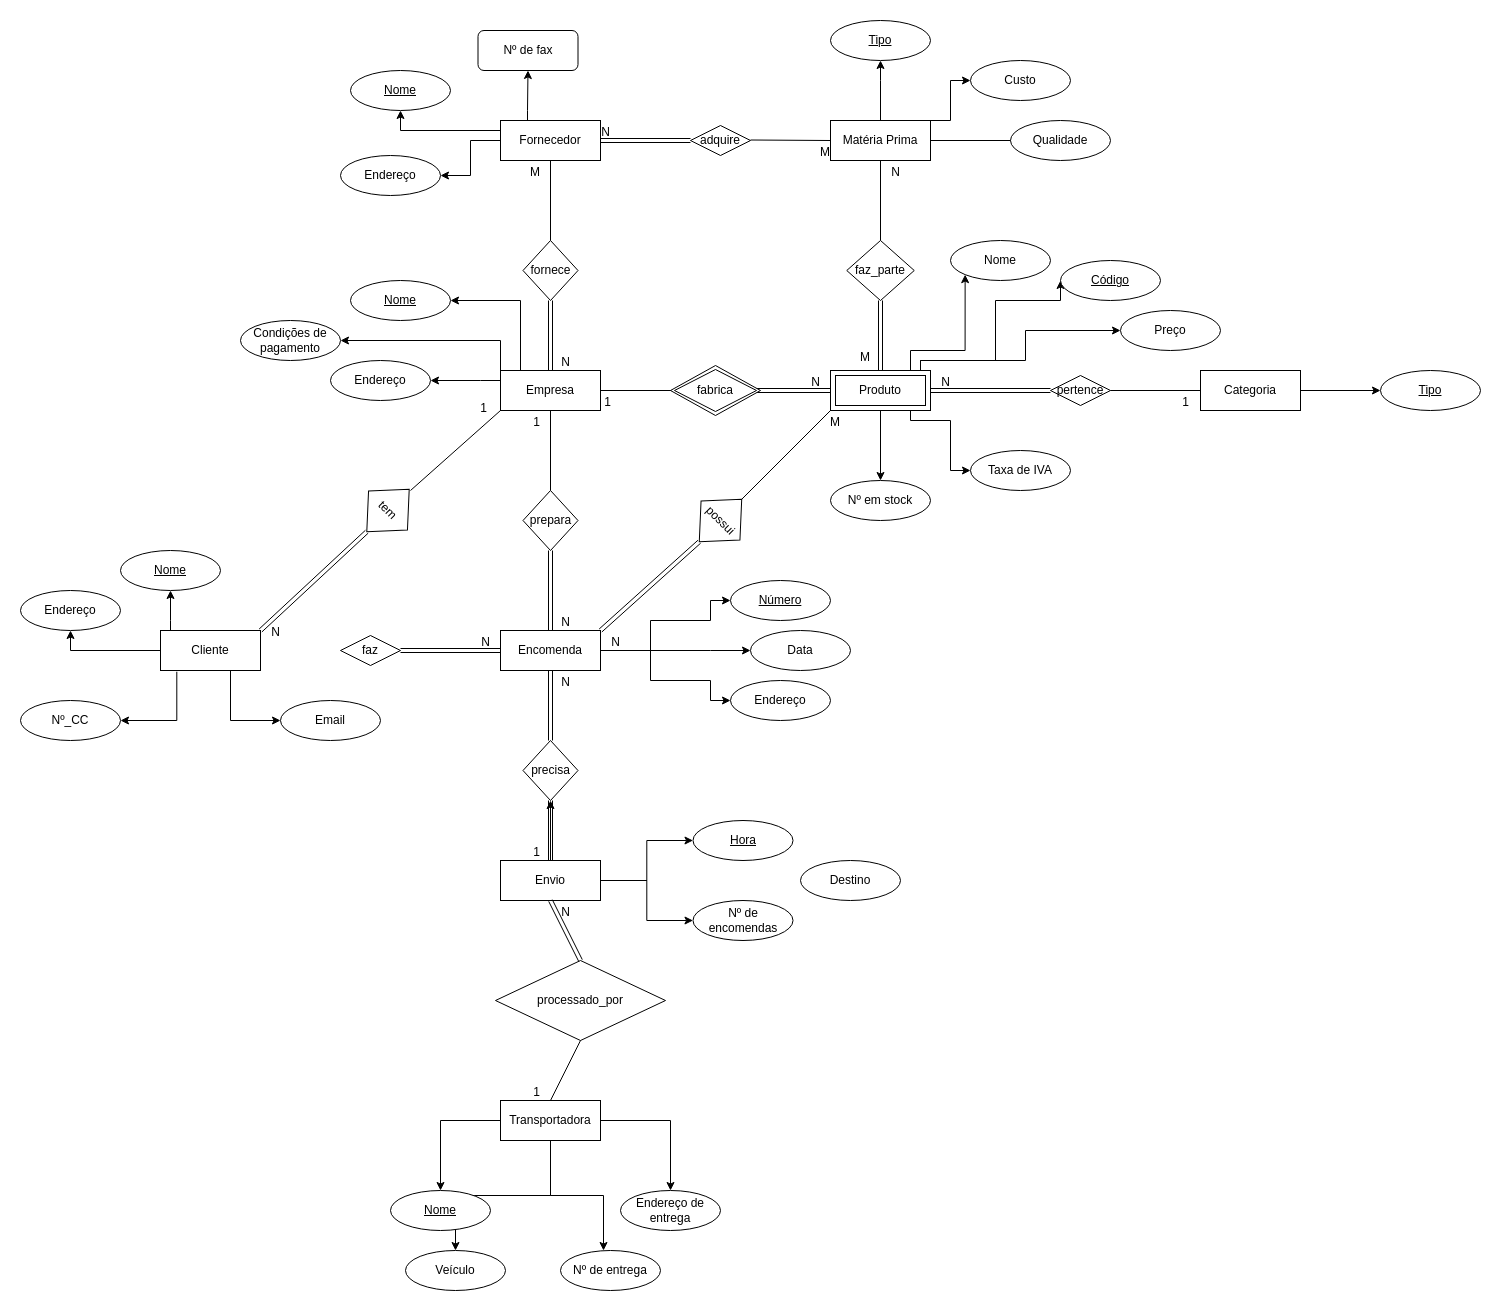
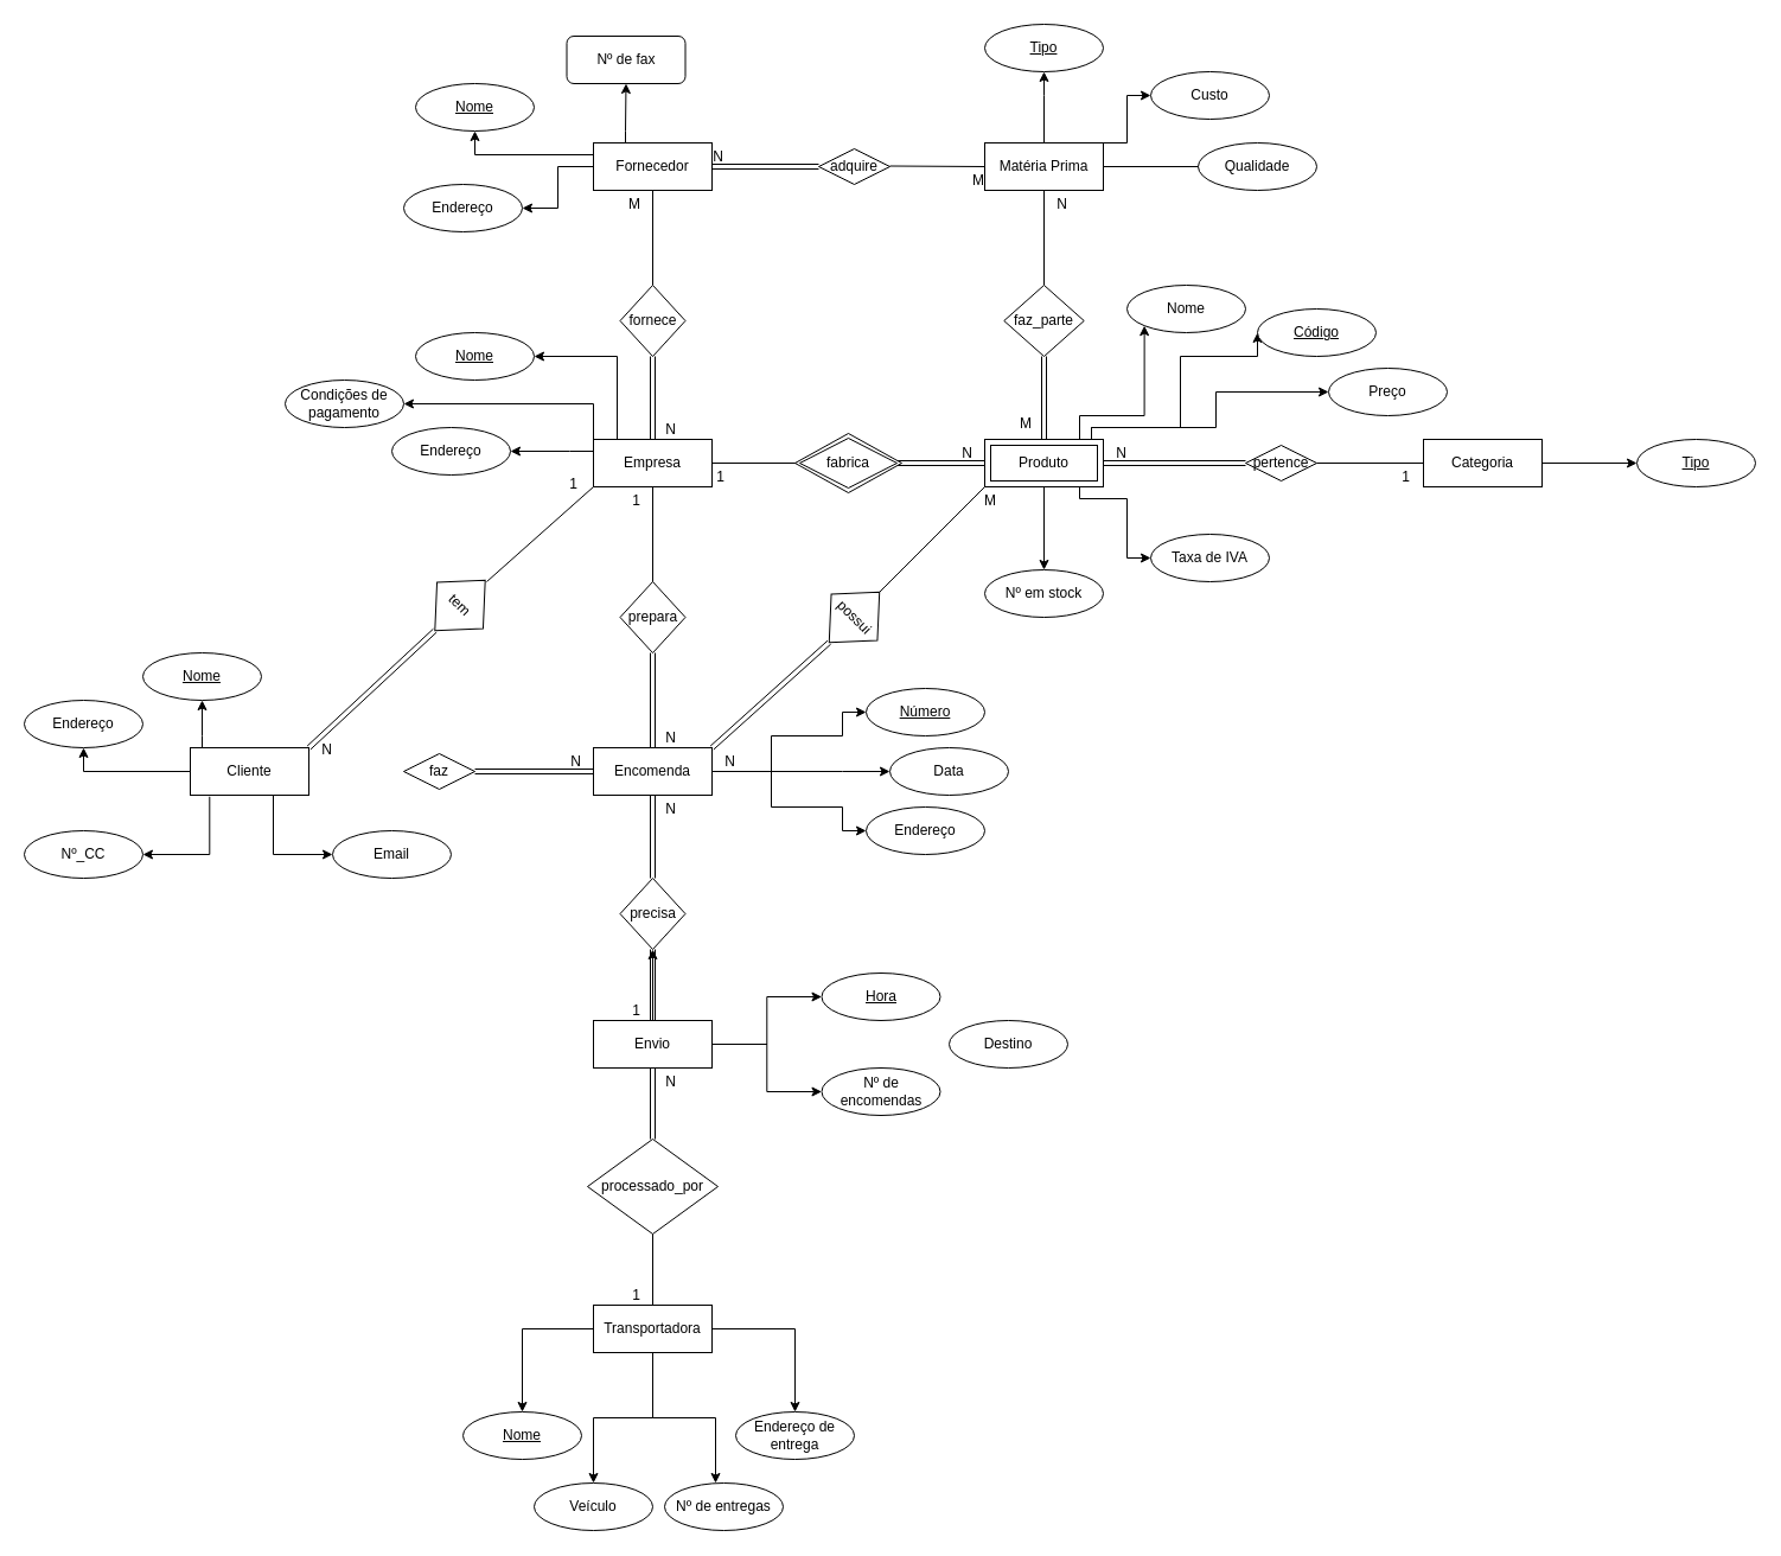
- <mxCell id="96" value="processado_por" style="shape=rhombus;perimeter=rhombusPerimeter;whiteSpace=wrap;html=1;align=center;direction=north;" parent="1" vertex="1"><mxGeometry x="495" y="960" width="170" height="80" as="geometry" /></mxCell>
+ <mxCell id="96" value="processado_por" style="shape=rhombus;perimeter=rhombusPerimeter;whiteSpace=wrap;html=1;align=center;direction=north;" parent="1" vertex="1"><mxGeometry x="495" y="960" width="110" height="80" as="geometry" /></mxCell>
- <mxCell id="102" value="Veículo" style="ellipse;whiteSpace=wrap;html=1;align=center;" parent="1" vertex="1"><mxGeometry x="405" y="1250" width="100" height="40" as="geometry" /></mxCell>
+ <mxCell id="102" value="Veículo" style="ellipse;whiteSpace=wrap;html=1;align=center;" parent="1" vertex="1"><mxGeometry x="450" y="1250" width="100" height="40" as="geometry" /></mxCell>
- <mxCell id="109" value="Nº de entrega" style="ellipse;whiteSpace=wrap;html=1;align=center;" parent="1" vertex="1"><mxGeometry x="560" y="1250" width="100" height="40" as="geometry" /></mxCell>
+ <mxCell id="109" value="Nº de entregas" style="ellipse;whiteSpace=wrap;html=1;align=center;" parent="1" vertex="1"><mxGeometry x="560" y="1250" width="100" height="40" as="geometry" /></mxCell>
